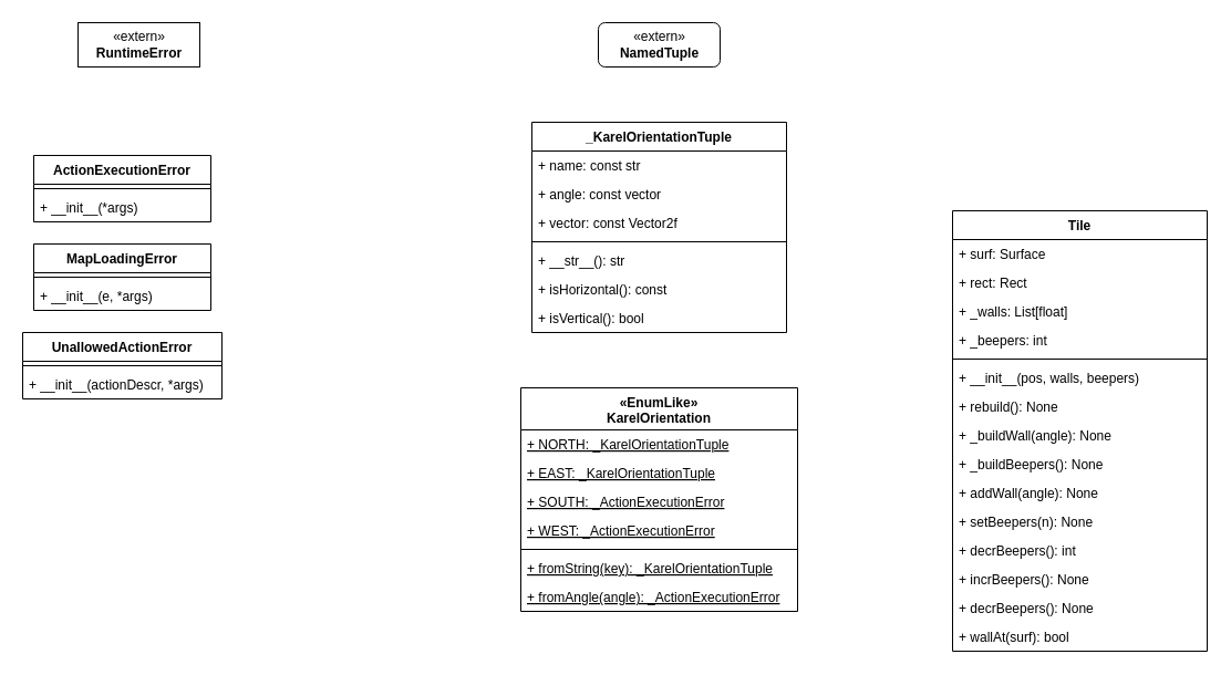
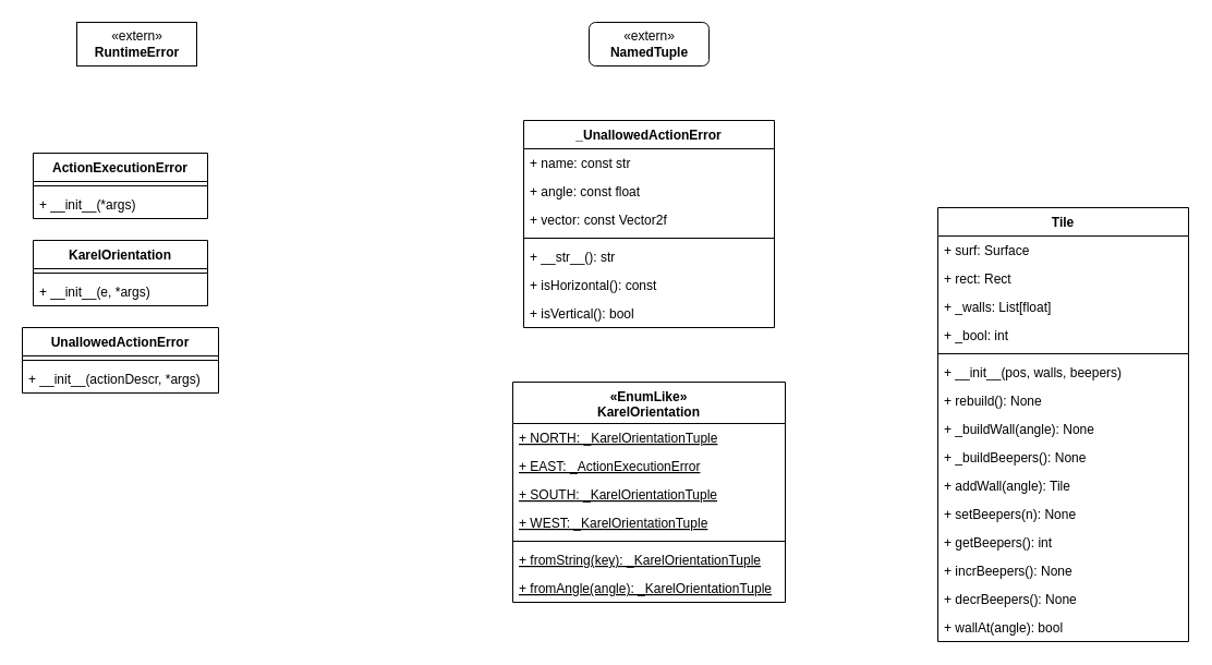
- <mxCell id="13" value="_KarelOrientationTuple" style="swimlane;fontStyle=1;align=center;verticalAlign=top;childLayout=stackLayout;horizontal=1;startSize=26;horizontalStack=0;resizeParent=1;resizeParentMax=0;resizeLast=0;collapsible=1;marginBottom=0;" vertex="1" parent="1"><mxGeometry x="480" y="110" width="230" height="190" as="geometry" /></mxCell>
+ <mxCell id="13" value="_UnallowedActionError" style="swimlane;fontStyle=1;align=center;verticalAlign=top;childLayout=stackLayout;horizontal=1;startSize=26;horizontalStack=0;resizeParent=1;resizeParentMax=0;resizeLast=0;collapsible=1;marginBottom=0;" vertex="1" parent="1"><mxGeometry x="480" y="110" width="230" height="190" as="geometry" /></mxCell>
- <mxCell id="15" value="+ angle: const vector" style="text;strokeColor=none;fillColor=none;align=left;verticalAlign=top;spacingLeft=4;spacingRight=4;overflow=hidden;rotatable=0;points=[[0,0.5],[1,0.5]];portConstraint=eastwest;" vertex="1" parent="13"><mxGeometry y="52" width="230" height="26" as="geometry" /></mxCell>
+ <mxCell id="15" value="+ angle: const float" style="text;strokeColor=none;fillColor=none;align=left;verticalAlign=top;spacingLeft=4;spacingRight=4;overflow=hidden;rotatable=0;points=[[0,0.5],[1,0.5]];portConstraint=eastwest;" vertex="1" parent="13"><mxGeometry y="52" width="230" height="26" as="geometry" /></mxCell>
- <mxCell id="5" value="MapLoadingError" style="swimlane;fontStyle=1;align=center;verticalAlign=top;childLayout=stackLayout;horizontal=1;startSize=26;horizontalStack=0;resizeParent=1;resizeParentMax=0;resizeLast=0;collapsible=1;marginBottom=0;" vertex="1" parent="1"><mxGeometry x="30" y="220" width="160" height="60" as="geometry" /></mxCell>
+ <mxCell id="5" value="KarelOrientation" style="swimlane;fontStyle=1;align=center;verticalAlign=top;childLayout=stackLayout;horizontal=1;startSize=26;horizontalStack=0;resizeParent=1;resizeParentMax=0;resizeLast=0;collapsible=1;marginBottom=0;" vertex="1" parent="1"><mxGeometry x="30" y="220" width="160" height="60" as="geometry" /></mxCell>
- <mxCell id="33" value="+ _beepers: int" style="text;strokeColor=none;fillColor=none;align=left;verticalAlign=top;spacingLeft=4;spacingRight=4;overflow=hidden;rotatable=0;points=[[0,0.5],[1,0.5]];portConstraint=eastwest;" vertex="1" parent="29"><mxGeometry y="104" width="230" height="26" as="geometry" /></mxCell>
+ <mxCell id="33" value="+ _bool: int" style="text;strokeColor=none;fillColor=none;align=left;verticalAlign=top;spacingLeft=4;spacingRight=4;overflow=hidden;rotatable=0;points=[[0,0.5],[1,0.5]];portConstraint=eastwest;" vertex="1" parent="29"><mxGeometry y="104" width="230" height="26" as="geometry" /></mxCell>
- <mxCell id="23" value="+ EAST: _KarelOrientationTuple" style="text;strokeColor=none;fillColor=none;align=left;verticalAlign=top;spacingLeft=4;spacingRight=4;overflow=hidden;rotatable=0;points=[[0,0.5],[1,0.5]];portConstraint=eastwest;fontStyle=4" vertex="1" parent="21"><mxGeometry y="64" width="250" height="26" as="geometry" /></mxCell>
+ <mxCell id="23" value="+ EAST: _ActionExecutionError" style="text;strokeColor=none;fillColor=none;align=left;verticalAlign=top;spacingLeft=4;spacingRight=4;overflow=hidden;rotatable=0;points=[[0,0.5],[1,0.5]];portConstraint=eastwest;fontStyle=4" vertex="1" parent="21"><mxGeometry y="64" width="250" height="26" as="geometry" /></mxCell>
- <mxCell id="39" value="+ addWall(angle): None" style="text;strokeColor=none;fillColor=none;align=left;verticalAlign=top;spacingLeft=4;spacingRight=4;overflow=hidden;rotatable=0;points=[[0,0.5],[1,0.5]];portConstraint=eastwest;" vertex="1" parent="29"><mxGeometry y="242" width="230" height="26" as="geometry" /></mxCell>
+ <mxCell id="39" value="+ addWall(angle): Tile" style="text;strokeColor=none;fillColor=none;align=left;verticalAlign=top;spacingLeft=4;spacingRight=4;overflow=hidden;rotatable=0;points=[[0,0.5],[1,0.5]];portConstraint=eastwest;" vertex="1" parent="29"><mxGeometry y="242" width="230" height="26" as="geometry" /></mxCell>
- <mxCell id="24" value="+ SOUTH: _ActionExecutionError" style="text;strokeColor=none;fillColor=none;align=left;verticalAlign=top;spacingLeft=4;spacingRight=4;overflow=hidden;rotatable=0;points=[[0,0.5],[1,0.5]];portConstraint=eastwest;fontStyle=4" vertex="1" parent="21"><mxGeometry y="90" width="250" height="26" as="geometry" /></mxCell>
+ <mxCell id="24" value="+ SOUTH: _KarelOrientationTuple" style="text;strokeColor=none;fillColor=none;align=left;verticalAlign=top;spacingLeft=4;spacingRight=4;overflow=hidden;rotatable=0;points=[[0,0.5],[1,0.5]];portConstraint=eastwest;fontStyle=4" vertex="1" parent="21"><mxGeometry y="90" width="250" height="26" as="geometry" /></mxCell>
- <mxCell id="25" value="+ WEST: _ActionExecutionError" style="text;strokeColor=none;fillColor=none;align=left;verticalAlign=top;spacingLeft=4;spacingRight=4;overflow=hidden;rotatable=0;points=[[0,0.5],[1,0.5]];portConstraint=eastwest;fontStyle=4" vertex="1" parent="21"><mxGeometry y="116" width="250" height="26" as="geometry" /></mxCell>
+ <mxCell id="25" value="+ WEST: _KarelOrientationTuple" style="text;strokeColor=none;fillColor=none;align=left;verticalAlign=top;spacingLeft=4;spacingRight=4;overflow=hidden;rotatable=0;points=[[0,0.5],[1,0.5]];portConstraint=eastwest;fontStyle=4" vertex="1" parent="21"><mxGeometry y="116" width="250" height="26" as="geometry" /></mxCell>
- <mxCell id="41" value="+ decrBeepers(): int" style="text;strokeColor=none;fillColor=none;align=left;verticalAlign=top;spacingLeft=4;spacingRight=4;overflow=hidden;rotatable=0;points=[[0,0.5],[1,0.5]];portConstraint=eastwest;" vertex="1" parent="29"><mxGeometry y="294" width="230" height="26" as="geometry" /></mxCell>
+ <mxCell id="41" value="+ getBeepers(): int" style="text;strokeColor=none;fillColor=none;align=left;verticalAlign=top;spacingLeft=4;spacingRight=4;overflow=hidden;rotatable=0;points=[[0,0.5],[1,0.5]];portConstraint=eastwest;" vertex="1" parent="29"><mxGeometry y="294" width="230" height="26" as="geometry" /></mxCell>
- <mxCell id="28" value="+ fromAngle(angle): _ActionExecutionError" style="text;strokeColor=none;fillColor=none;align=left;verticalAlign=top;spacingLeft=4;spacingRight=4;overflow=hidden;rotatable=0;points=[[0,0.5],[1,0.5]];portConstraint=eastwest;fontStyle=4" vertex="1" parent="21"><mxGeometry y="176" width="250" height="26" as="geometry" /></mxCell>
+ <mxCell id="28" value="+ fromAngle(angle): _KarelOrientationTuple" style="text;strokeColor=none;fillColor=none;align=left;verticalAlign=top;spacingLeft=4;spacingRight=4;overflow=hidden;rotatable=0;points=[[0,0.5],[1,0.5]];portConstraint=eastwest;fontStyle=4" vertex="1" parent="21"><mxGeometry y="176" width="250" height="26" as="geometry" /></mxCell>
- <mxCell id="44" value="+ wallAt(surf): bool" style="text;strokeColor=none;fillColor=none;align=left;verticalAlign=top;spacingLeft=4;spacingRight=4;overflow=hidden;rotatable=0;points=[[0,0.5],[1,0.5]];portConstraint=eastwest;" vertex="1" parent="29"><mxGeometry y="372" width="230" height="26" as="geometry" /></mxCell>
+ <mxCell id="44" value="+ wallAt(angle): bool" style="text;strokeColor=none;fillColor=none;align=left;verticalAlign=top;spacingLeft=4;spacingRight=4;overflow=hidden;rotatable=0;points=[[0,0.5],[1,0.5]];portConstraint=eastwest;" vertex="1" parent="29"><mxGeometry y="372" width="230" height="26" as="geometry" /></mxCell>
